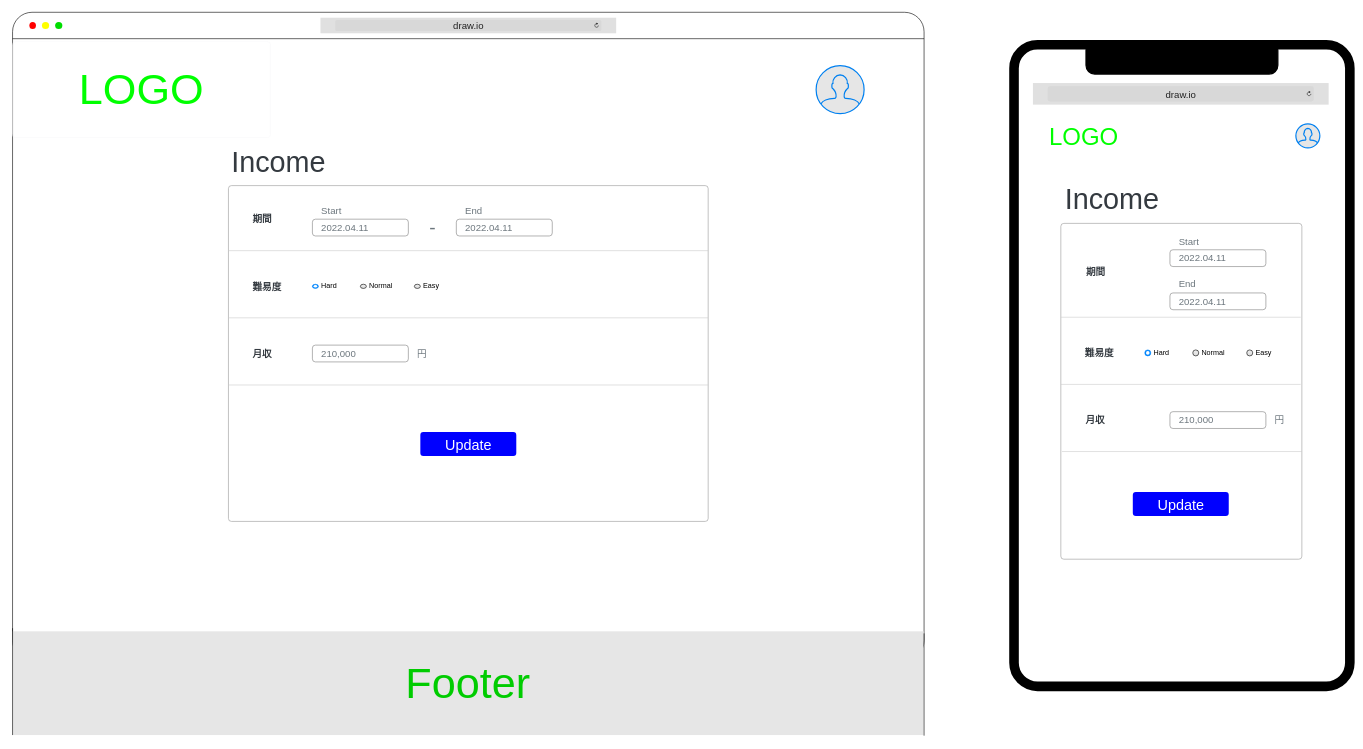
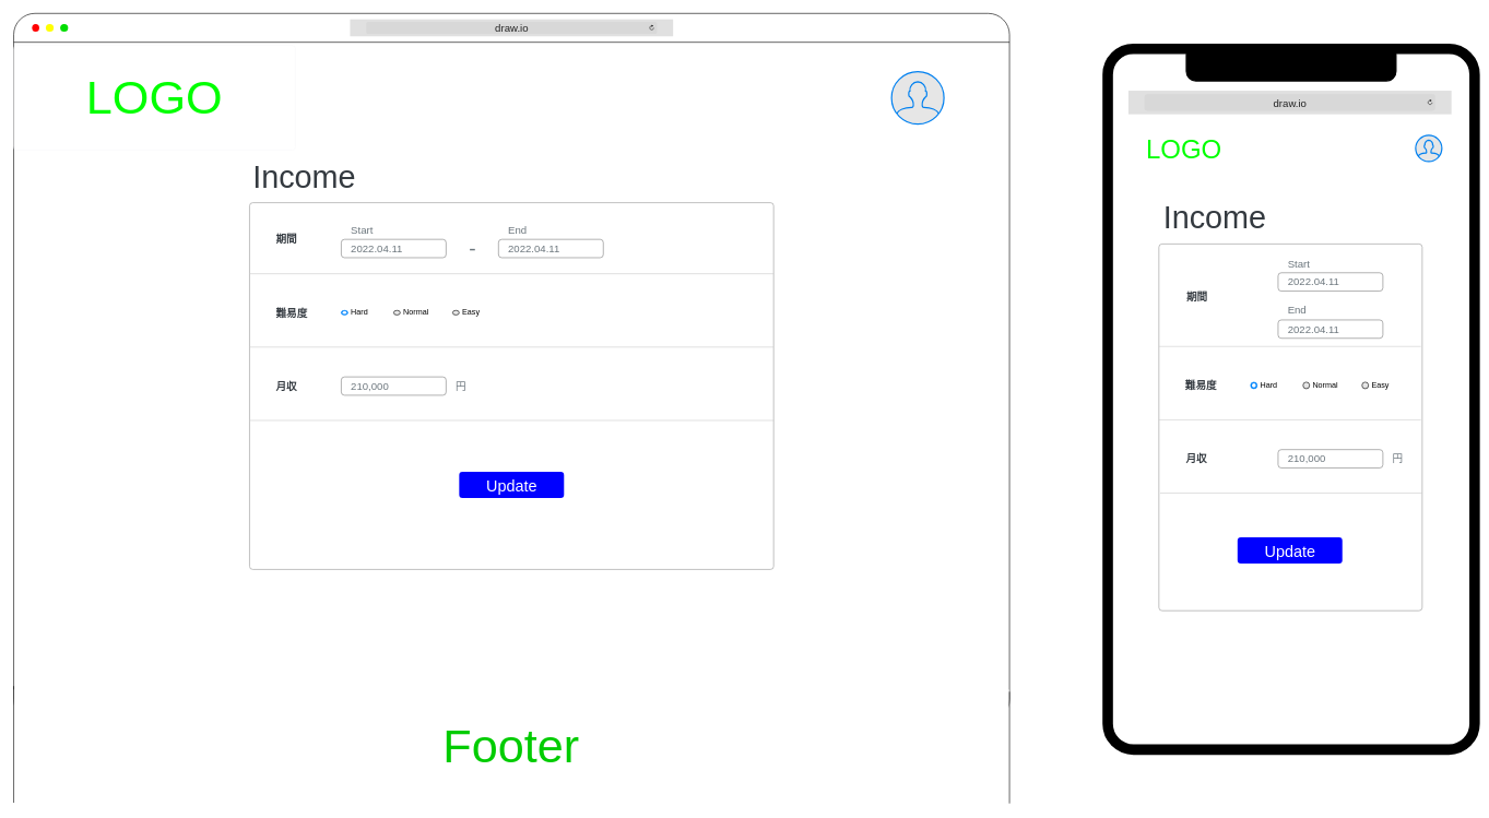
- <mxCell id="10" value="Footer" style="rounded=0;whiteSpace=wrap;html=1;shadow=0;fontSize=72;fontColor=#00CC00;strokeWidth=2;fillColor=#e6e6e6;strokeColor=none;" parent="1" vertex="1"><mxGeometry x="20" y="1052.25" width="1519" height="173" as="geometry" /></mxCell>
+ <mxCell id="10" value="Footer" style="rounded=0;whiteSpace=wrap;html=1;shadow=0;fontSize=72;fontColor=#00CC00;strokeWidth=2;fillColor=#FFFFFF;strokeColor=none;" parent="1" vertex="1"><mxGeometry x="20" y="1052.25" width="1519" height="173" as="geometry" /></mxCell>
